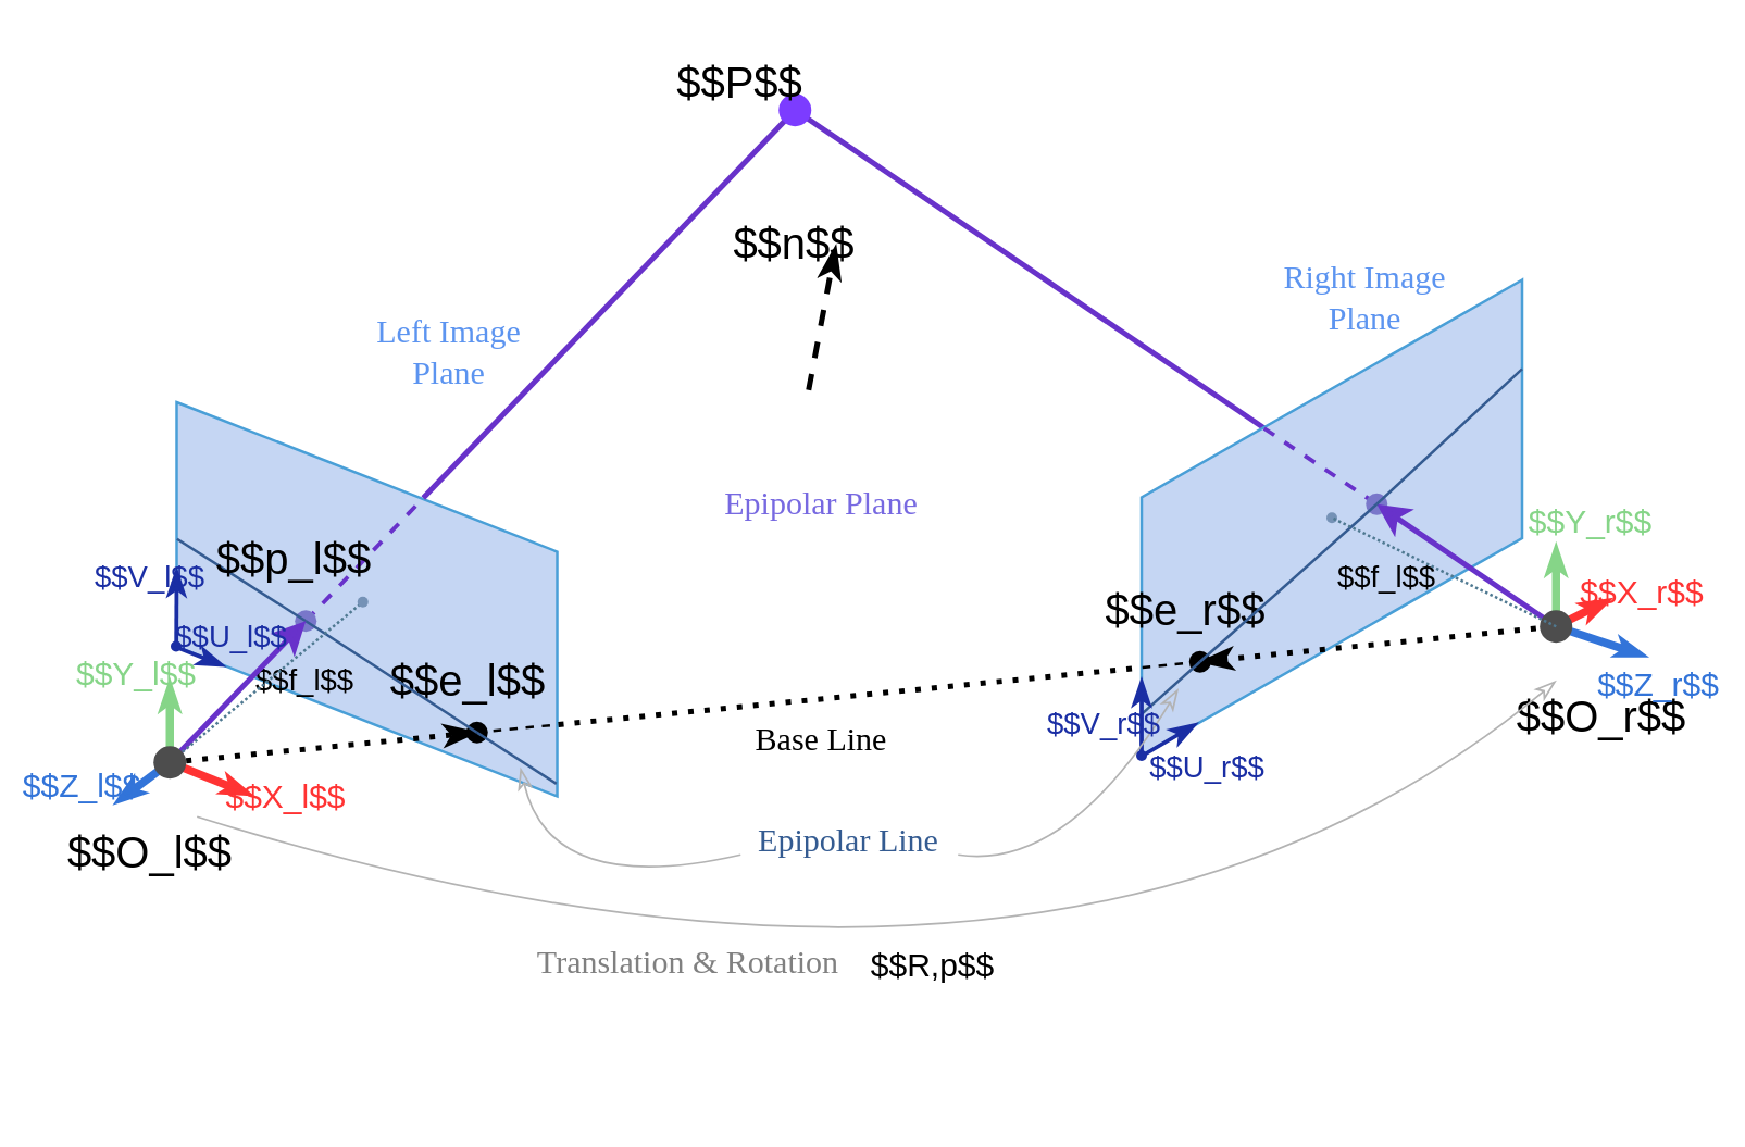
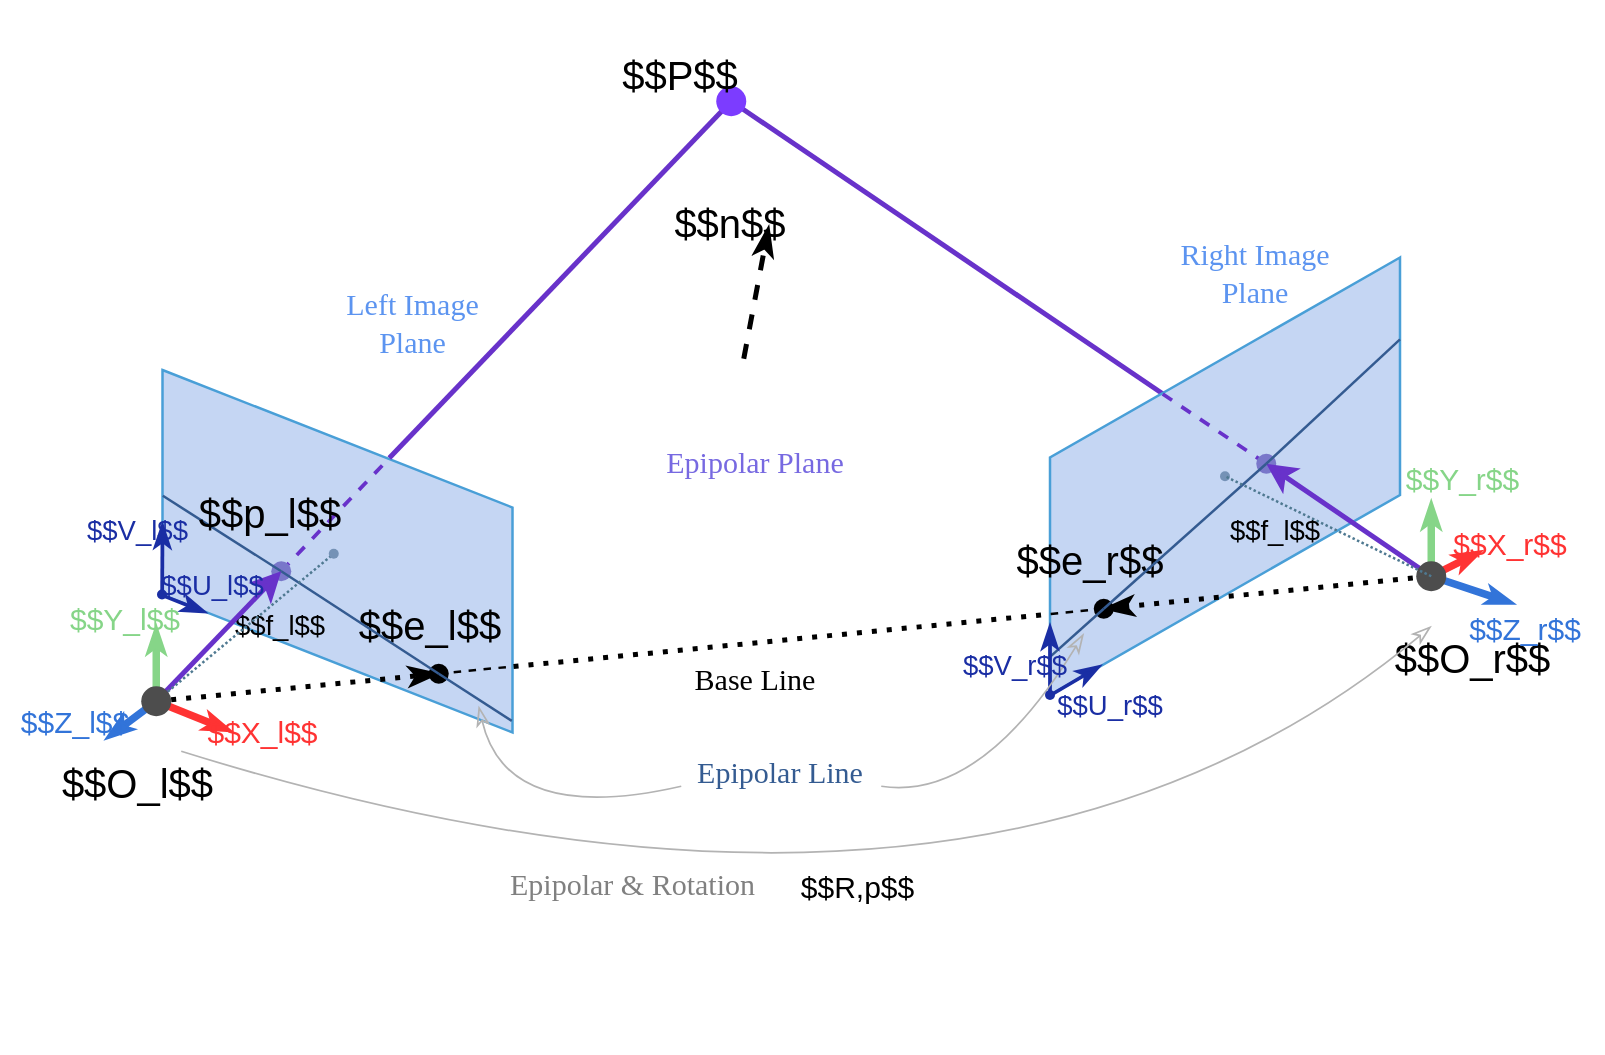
- <mxCell id="48" value="Translation &amp;amp; Rotation" style="text;html=1;align=center;verticalAlign=middle;whiteSpace=wrap;rounded=0;fontFamily=Comic Sans MS;fontColor=#808080;" parent="1" vertex="1"><mxGeometry x="168" y="344" width="170" height="20" as="geometry" /></mxCell>
+ <mxCell id="48" value="Epipolar &amp;amp; Rotation" style="text;html=1;align=center;verticalAlign=middle;whiteSpace=wrap;rounded=0;fontFamily=Comic Sans MS;fontColor=#808080;" parent="1" vertex="1"><mxGeometry x="168" y="344" width="170" height="20" as="geometry" /></mxCell>
